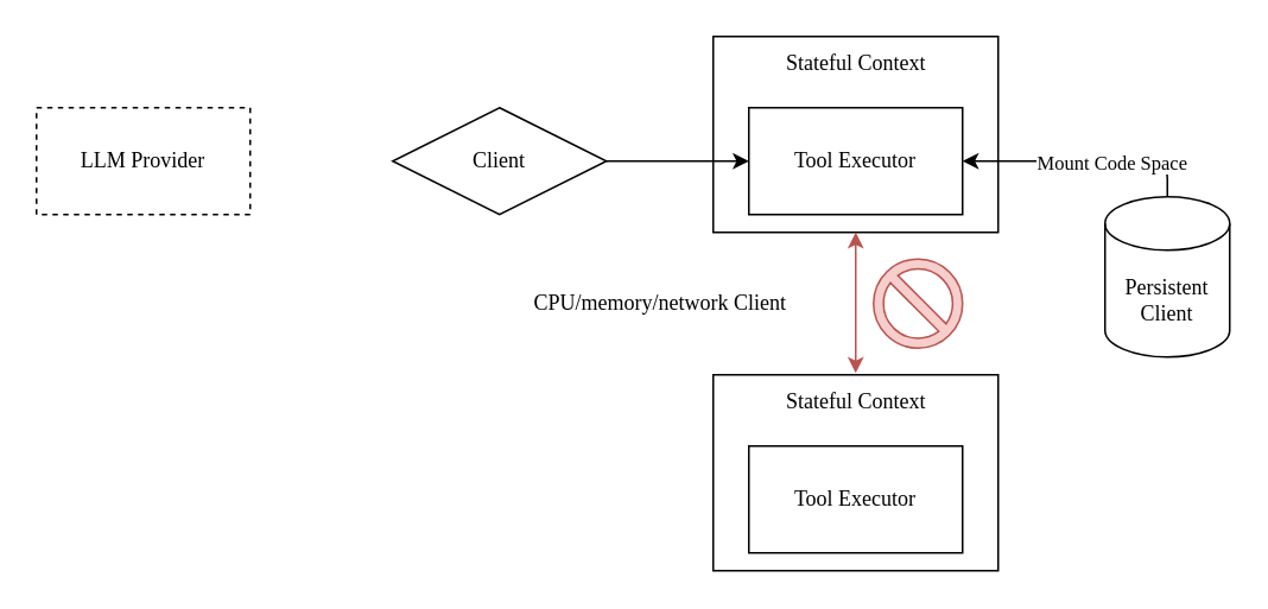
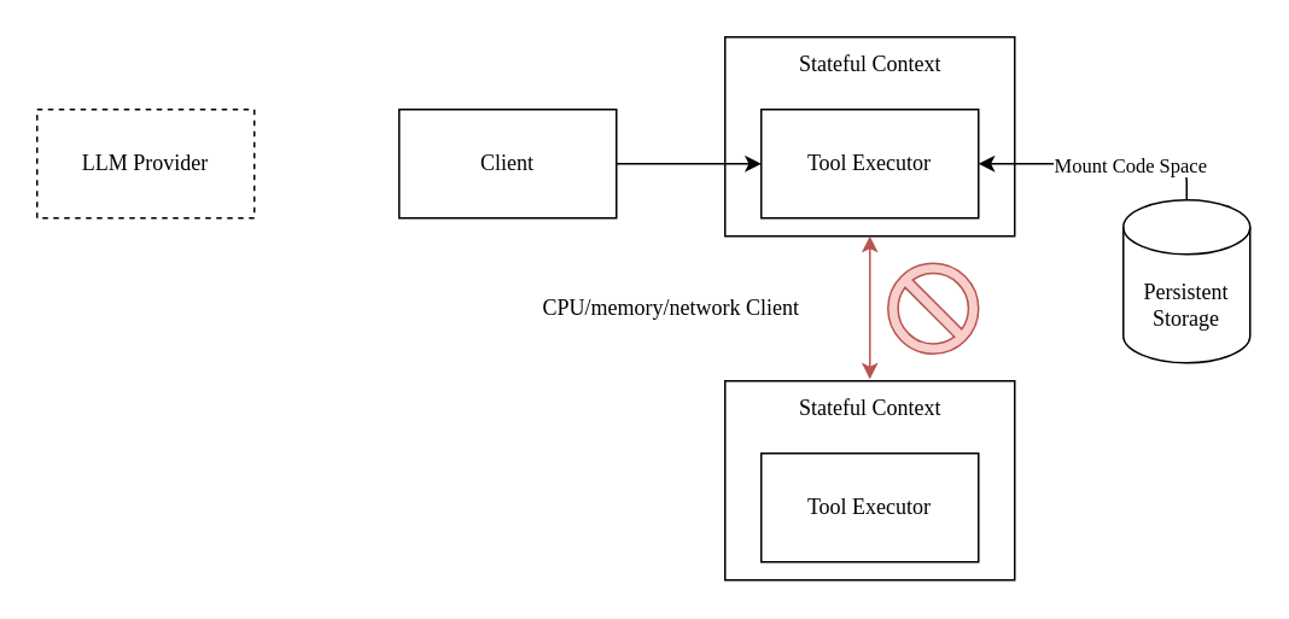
- <mxCell id="5" value="Client" style="rhombus;whiteSpace=wrap;html=1;fontFamily=Comic Sans MS;" vertex="1" parent="1"><mxGeometry x="220" y="60" width="120" height="60" as="geometry" /></mxCell>
+ <mxCell id="5" value="Client" style="whiteSpace=wrap;html=1;fontFamily=Comic Sans MS;" vertex="1" parent="1"><mxGeometry x="220" y="60" width="120" height="60" as="geometry" /></mxCell>
- <mxCell id="10" value="Persistent Client" style="shape=cylinder3;whiteSpace=wrap;html=1;boundedLbl=1;backgroundOutline=1;size=15;fontFamily=Comic Sans MS;" vertex="1" parent="1"><mxGeometry x="620" y="110" width="70" height="90" as="geometry" /></mxCell>
+ <mxCell id="10" value="Persistent Storage" style="shape=cylinder3;whiteSpace=wrap;html=1;boundedLbl=1;backgroundOutline=1;size=15;fontFamily=Comic Sans MS;" vertex="1" parent="1"><mxGeometry x="620" y="110" width="70" height="90" as="geometry" /></mxCell>
